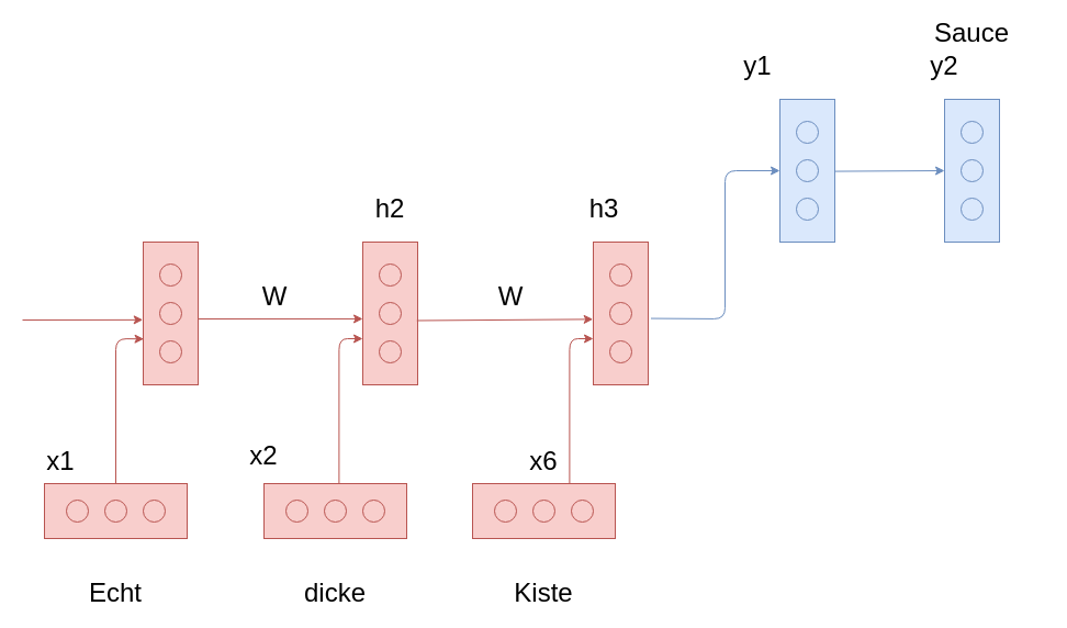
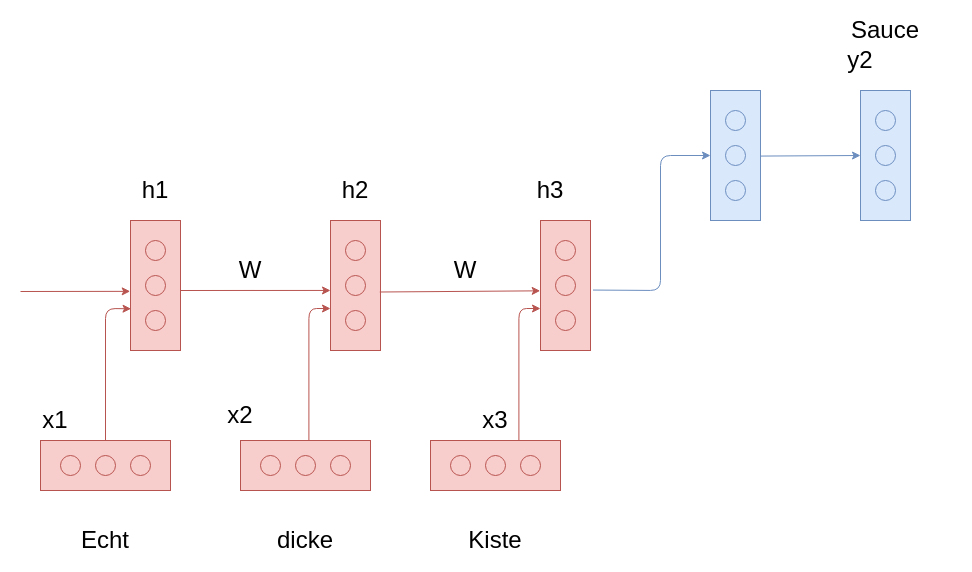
- <mxCell id="54" value="&lt;font style=&quot;font-size: 24px&quot;&gt;y1&lt;/font&gt;" style="text;html=1;strokeColor=none;fillColor=none;align=center;verticalAlign=middle;whiteSpace=wrap;rounded=0;" vertex="1" parent="1"><mxGeometry x="670" y="50" width="40" height="20" as="geometry" /></mxCell>
+ <mxCell id="46" value="&lt;font style=&quot;font-size: 24px&quot;&gt;h1&lt;/font&gt;" style="text;html=1;strokeColor=none;fillColor=none;align=center;verticalAlign=middle;whiteSpace=wrap;rounded=0;" vertex="1" parent="1"><mxGeometry x="135" y="180" width="40" height="20" as="geometry" /></mxCell>
- <mxCell id="53" value="&lt;font style=&quot;font-size: 24px&quot;&gt;x6&lt;/font&gt;" style="text;html=1;strokeColor=none;fillColor=none;align=center;verticalAlign=middle;whiteSpace=wrap;rounded=0;" vertex="1" parent="1"><mxGeometry x="475" y="410" width="40" height="20" as="geometry" /></mxCell>
+ <mxCell id="53" value="&lt;font style=&quot;font-size: 24px&quot;&gt;x3&lt;/font&gt;" style="text;html=1;strokeColor=none;fillColor=none;align=center;verticalAlign=middle;whiteSpace=wrap;rounded=0;" vertex="1" parent="1"><mxGeometry x="475" y="410" width="40" height="20" as="geometry" /></mxCell>
